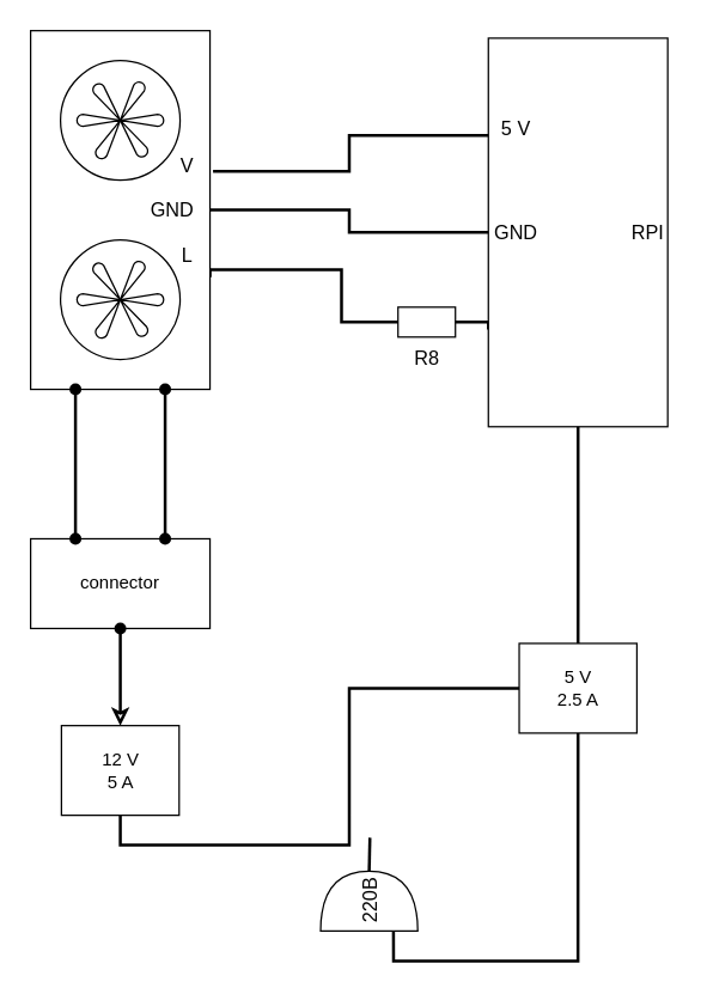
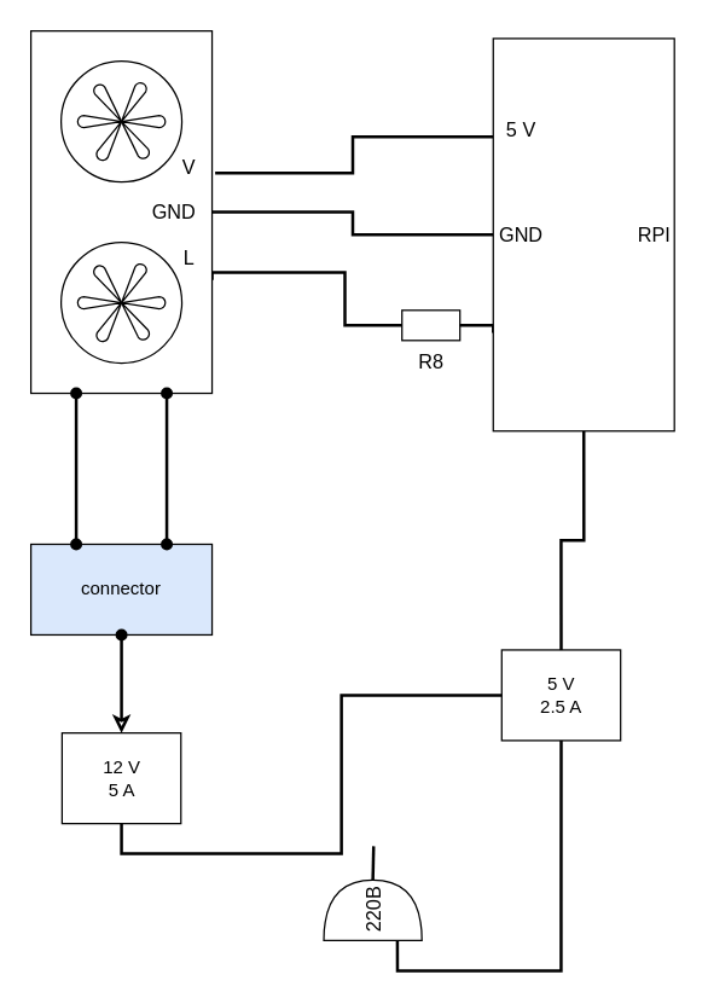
- <mxCell id="24" value="connector" style="rounded=0;whiteSpace=wrap;html=1;" parent="1" vertex="1"><mxGeometry x="20" y="360" width="120" height="60" as="geometry" /></mxCell>
+ <mxCell id="24" value="connector" style="rounded=0;whiteSpace=wrap;html=1;fillColor=#dae8fc;" parent="1" vertex="1"><mxGeometry x="20" y="360" width="120" height="60" as="geometry" /></mxCell>
- <mxCell id="27" value="5 V&lt;br&gt;2.5 A" style="rounded=0;whiteSpace=wrap;html=1;" parent="1" vertex="1"><mxGeometry x="346.87" y="430" width="78.75" height="60" as="geometry" /></mxCell>
+ <mxCell id="27" value="5 V&lt;br&gt;2.5 A" style="rounded=0;whiteSpace=wrap;html=1;" parent="1" vertex="1"><mxGeometry x="331.87" y="430" width="78.75" height="60" as="geometry" /></mxCell>
